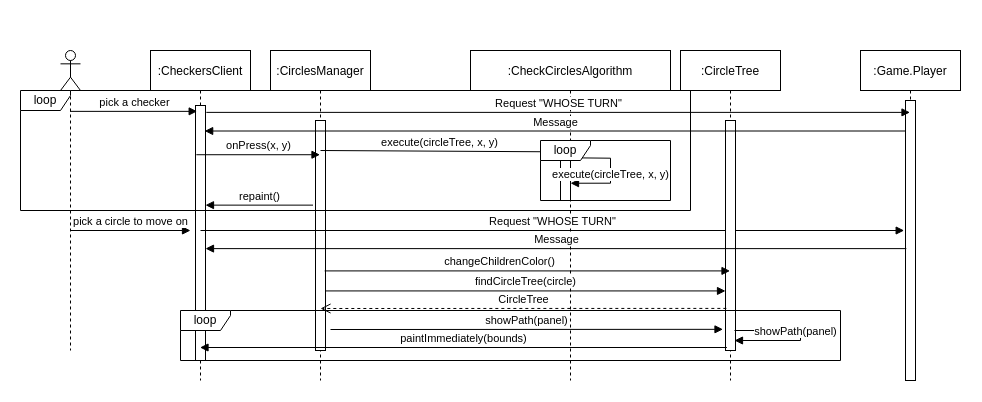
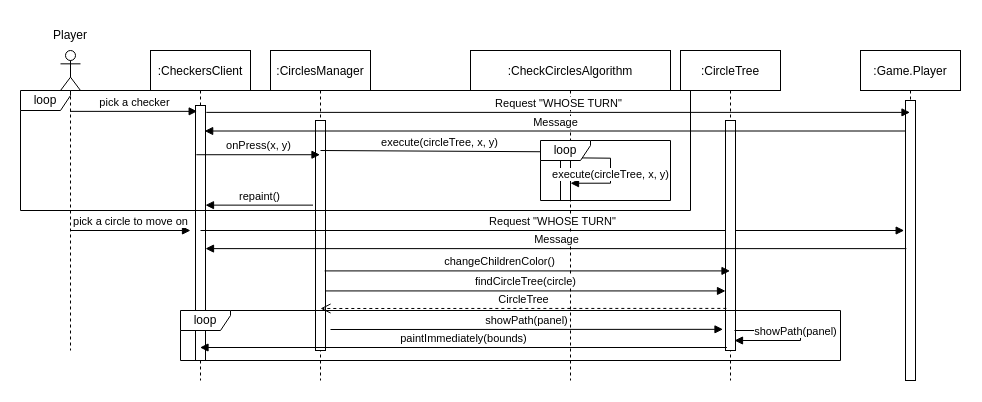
+ <mxCell id="7" value="Player" style="text;html=1;strokeColor=none;fillColor=none;align=center;verticalAlign=middle;whiteSpace=wrap;rounded=0;" parent="1" vertex="1"><mxGeometry x="40" y="20" width="60" height="30" as="geometry" /></mxCell>
